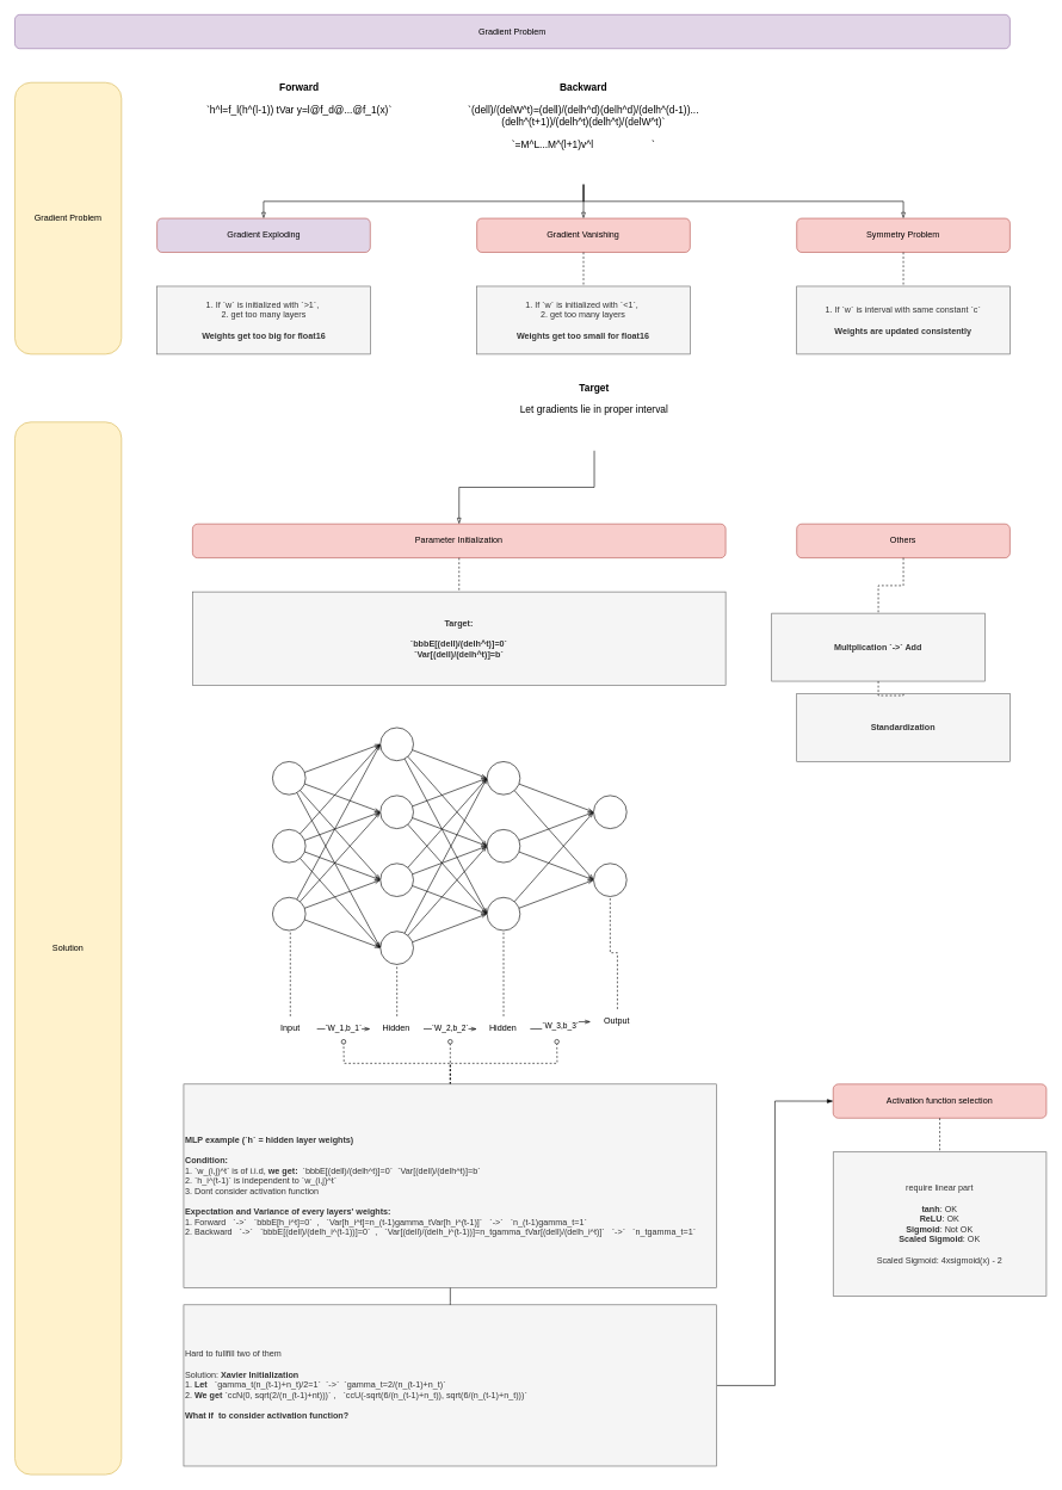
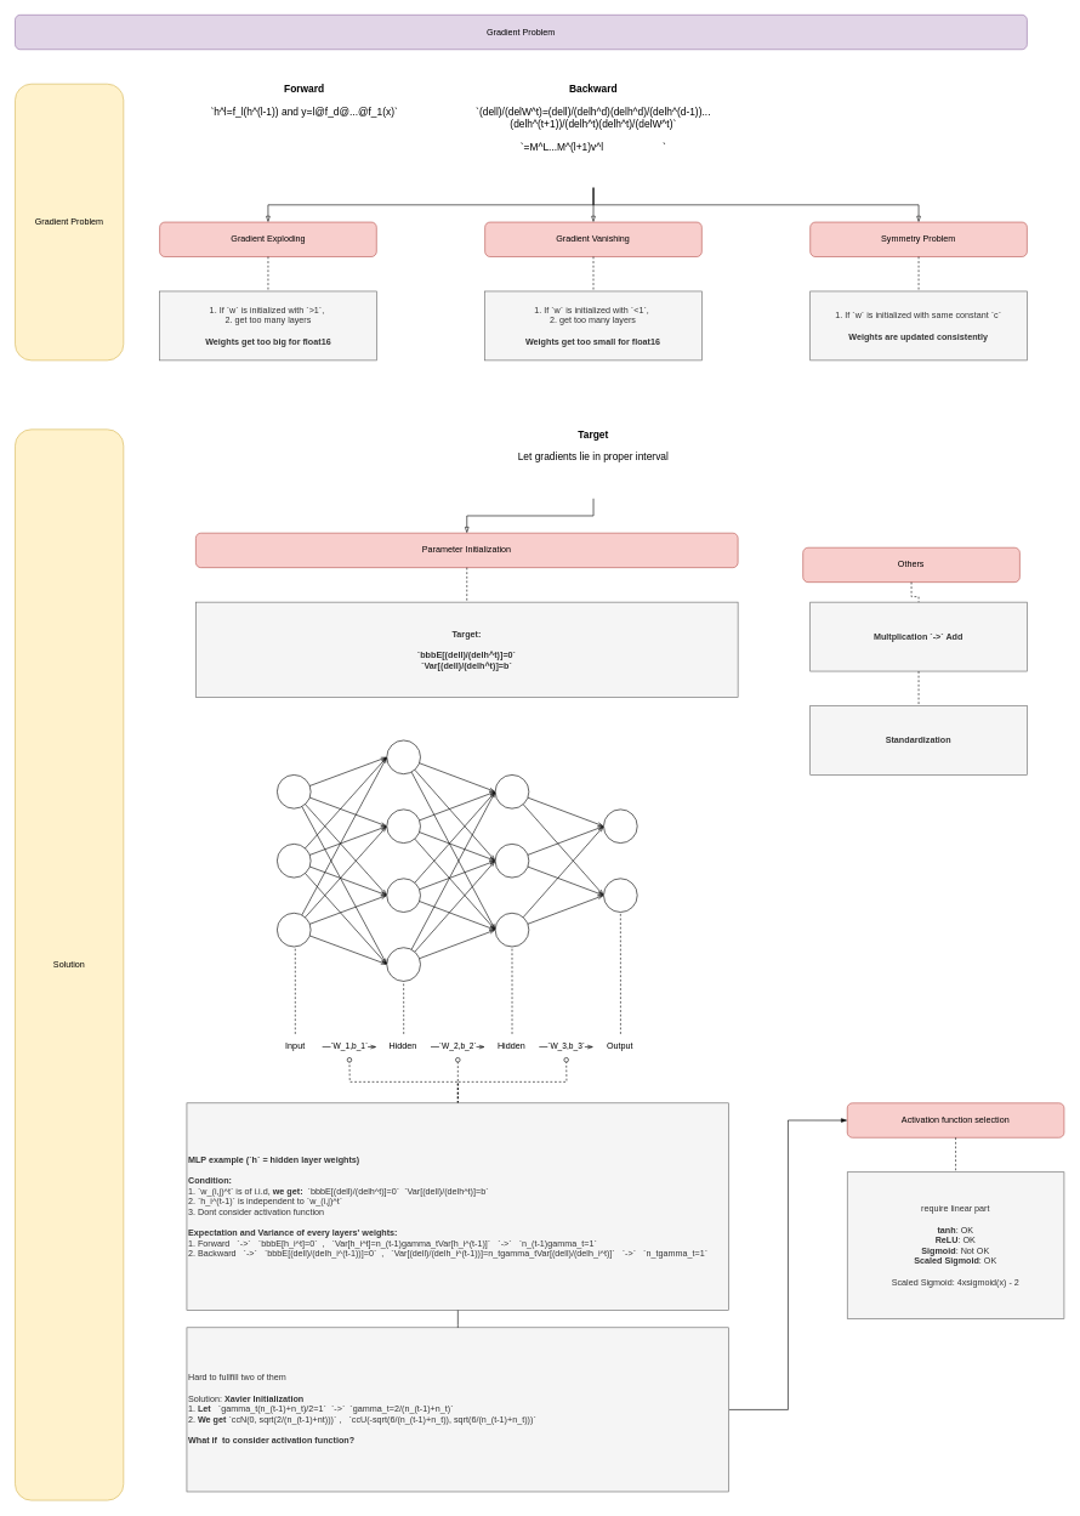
- <mxCell id="7" value="&lt;h1 style=&quot;font-size: 14px;&quot;&gt;Forward&lt;/h1&gt;&lt;p style=&quot;font-size: 14px;&quot;&gt;`h^l=f_l(h^(l-1)) tVar y=l@f_d@...@f_1(x)`&lt;/p&gt;" style="text;html=1;strokeColor=none;fillColor=none;spacing=5;spacingTop=-20;whiteSpace=wrap;overflow=hidden;rounded=0;align=center;fontSize=14;" parent="2" vertex="1"><mxGeometry x="198.587" y="94.884" width="397.175" height="94.884" as="geometry" /></mxCell>
+ <mxCell id="7" value="&lt;h1 style=&quot;font-size: 14px;&quot;&gt;Forward&lt;/h1&gt;&lt;p style=&quot;font-size: 14px;&quot;&gt;`h^l=f_l(h^(l-1)) and y=l@f_d@...@f_1(x)`&lt;/p&gt;" style="text;html=1;strokeColor=none;fillColor=none;spacing=5;spacingTop=-20;whiteSpace=wrap;overflow=hidden;rounded=0;align=center;fontSize=14;" parent="2" vertex="1"><mxGeometry x="198.587" y="94.884" width="397.175" height="94.884" as="geometry" /></mxCell>
- <mxCell id="4" value="Gradient Exploding" style="rounded=1;whiteSpace=wrap;html=1;fillColor=#e1d5e7;strokeColor=#b85450;" parent="2" vertex="1"><mxGeometry x="198.587" y="284.651" width="297.881" height="47.442" as="geometry" /></mxCell>
+ <mxCell id="4" value="Gradient Exploding" style="rounded=1;whiteSpace=wrap;html=1;fillColor=#f8cecc;strokeColor=#b85450;" parent="2" vertex="1"><mxGeometry x="198.587" y="284.651" width="297.881" height="47.442" as="geometry" /></mxCell>
+ <mxCell id="12" value="" style="edgeStyle=orthogonalEdgeStyle;rounded=0;orthogonalLoop=1;jettySize=auto;html=1;endArrow=none;endFill=0;dashed=1;" parent="2" source="4" target="11" edge="1"><mxGeometry relative="1" as="geometry" /></mxCell>
- <mxCell id="17" value="1. If `w` is interval with same constant `c`&lt;br&gt;&lt;br&gt;&lt;b style=&quot;border-color: var(--border-color);&quot;&gt;Weights are updated consistently&lt;/b&gt;" style="text;html=1;strokeColor=#666666;fillColor=#f5f5f5;align=center;verticalAlign=middle;whiteSpace=wrap;rounded=0;fontColor=#333333;" parent="2" vertex="1"><mxGeometry x="1092.231" y="379.535" width="297.881" height="94.884" as="geometry" /></mxCell>
+ <mxCell id="17" value="1. If `w` is initialized with same constant `c`&lt;br&gt;&lt;br&gt;&lt;b style=&quot;border-color: var(--border-color);&quot;&gt;Weights are updated consistently&lt;/b&gt;" style="text;html=1;strokeColor=#666666;fillColor=#f5f5f5;align=center;verticalAlign=middle;whiteSpace=wrap;rounded=0;fontColor=#333333;" parent="2" vertex="1"><mxGeometry x="1092.231" y="379.535" width="297.881" height="94.884" as="geometry" /></mxCell>
- <mxCell id="30" value="&lt;h1 style=&quot;font-size: 14px;&quot;&gt;Target&lt;/h1&gt;&lt;p style=&quot;font-size: 14px;&quot;&gt;Let gradients lie in proper interval&lt;/p&gt;" style="text;html=1;strokeColor=none;fillColor=none;spacing=5;spacingTop=-20;whiteSpace=wrap;overflow=hidden;rounded=0;align=center;fontSize=14;" parent="2" vertex="1"><mxGeometry x="610.762" y="514.302" width="397.175" height="94.884" as="geometry" /></mxCell>
+ <mxCell id="30" value="&lt;h1 style=&quot;font-size: 14px;&quot;&gt;Target&lt;/h1&gt;&lt;p style=&quot;font-size: 14px;&quot;&gt;Let gradients lie in proper interval&lt;/p&gt;" style="text;html=1;strokeColor=none;fillColor=none;spacing=5;spacingTop=-20;whiteSpace=wrap;overflow=hidden;rounded=0;align=center;fontSize=14;" parent="2" vertex="1"><mxGeometry x="595.762" y="569.302" width="397.175" height="94.884" as="geometry" /></mxCell>
- <mxCell id="22" value="Others" style="rounded=1;whiteSpace=wrap;html=1;fillColor=#f8cecc;strokeColor=#b85450;" parent="2" vertex="1"><mxGeometry x="1092.231" y="711.628" width="297.881" height="47.442" as="geometry" /></mxCell>
+ <mxCell id="22" value="Others" style="rounded=1;whiteSpace=wrap;html=1;fillColor=#f8cecc;strokeColor=#b85450;" parent="2" vertex="1"><mxGeometry x="1082.231" y="731.628" width="297.881" height="47.442" as="geometry" /></mxCell>
- <mxCell id="23" value="Multplication `-&amp;gt;` Add" style="text;html=1;strokeColor=#666666;fillColor=#f5f5f5;align=center;verticalAlign=middle;whiteSpace=wrap;rounded=0;fontColor=#333333;fontStyle=1" parent="2" vertex="1"><mxGeometry x="1057.231" y="836.512" width="297.881" height="94.884" as="geometry" /></mxCell>
+ <mxCell id="23" value="Multplication `-&amp;gt;` Add" style="text;html=1;strokeColor=#666666;fillColor=#f5f5f5;align=center;verticalAlign=middle;whiteSpace=wrap;rounded=0;fontColor=#333333;fontStyle=1" parent="2" vertex="1"><mxGeometry x="1092.231" y="806.512" width="297.881" height="94.884" as="geometry" /></mxCell>
- <mxCell id="78" value="Output" style="text;html=1;strokeColor=none;fillColor=none;align=center;verticalAlign=middle;whiteSpace=wrap;rounded=0;" parent="2" vertex="1"><mxGeometry x="804.35" y="1389.535" width="74.47" height="35.581" as="geometry" /></mxCell>
+ <mxCell id="78" value="Output" style="text;html=1;strokeColor=none;fillColor=none;align=center;verticalAlign=middle;whiteSpace=wrap;rounded=0;" parent="2" vertex="1"><mxGeometry x="794.35" y="1399.535" width="74.47" height="35.581" as="geometry" /></mxCell>
